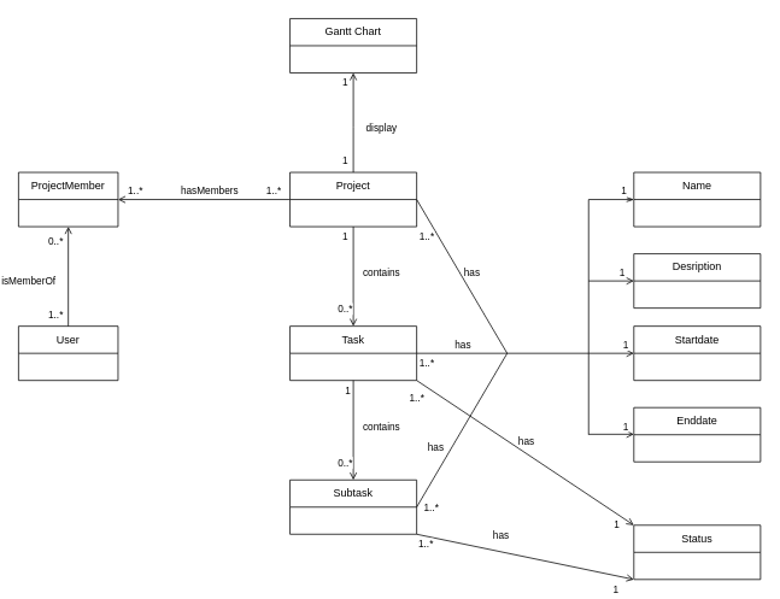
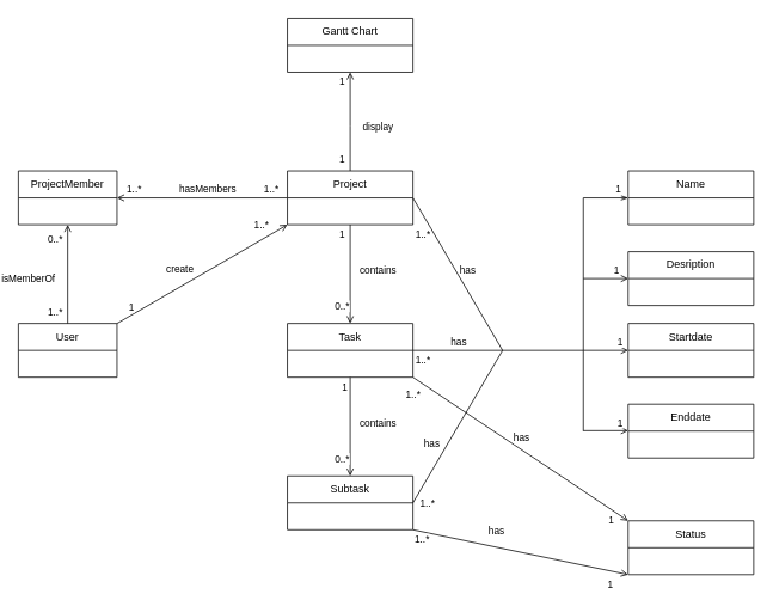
+ <mxCell id="6" value="" style="endArrow=open;html=1;rounded=0;exitX=1;exitY=0;exitDx=0;exitDy=0;endFill=0;entryX=0;entryY=1;entryDx=0;entryDy=0;" edge="1" parent="1" source="2" target="3"><mxGeometry width="50" height="50" relative="1" as="geometry"><mxPoint x="360" y="310" as="sourcePoint" /><mxPoint x="280" y="170" as="targetPoint" /></mxGeometry></mxCell>
+ <mxCell id="7" value="1" style="edgeLabel;html=1;align=center;verticalAlign=middle;resizable=0;points=[];" vertex="1" connectable="0" parent="6"><mxGeometry x="-0.839" y="1" relative="1" as="geometry"><mxPoint y="-9" as="offset" /></mxGeometry></mxCell>
+ <mxCell id="8" value="1..*" style="edgeLabel;html=1;align=center;verticalAlign=middle;resizable=0;points=[];" vertex="1" connectable="0" parent="6"><mxGeometry x="0.802" relative="1" as="geometry"><mxPoint x="-11" y="-11" as="offset" /></mxGeometry></mxCell>
+ <mxCell id="9" value="create" style="edgeLabel;html=1;align=center;verticalAlign=middle;resizable=0;points=[];" vertex="1" connectable="0" parent="6"><mxGeometry x="-0.205" y="1" relative="1" as="geometry"><mxPoint x="-5" y="-16" as="offset" /></mxGeometry></mxCell>
